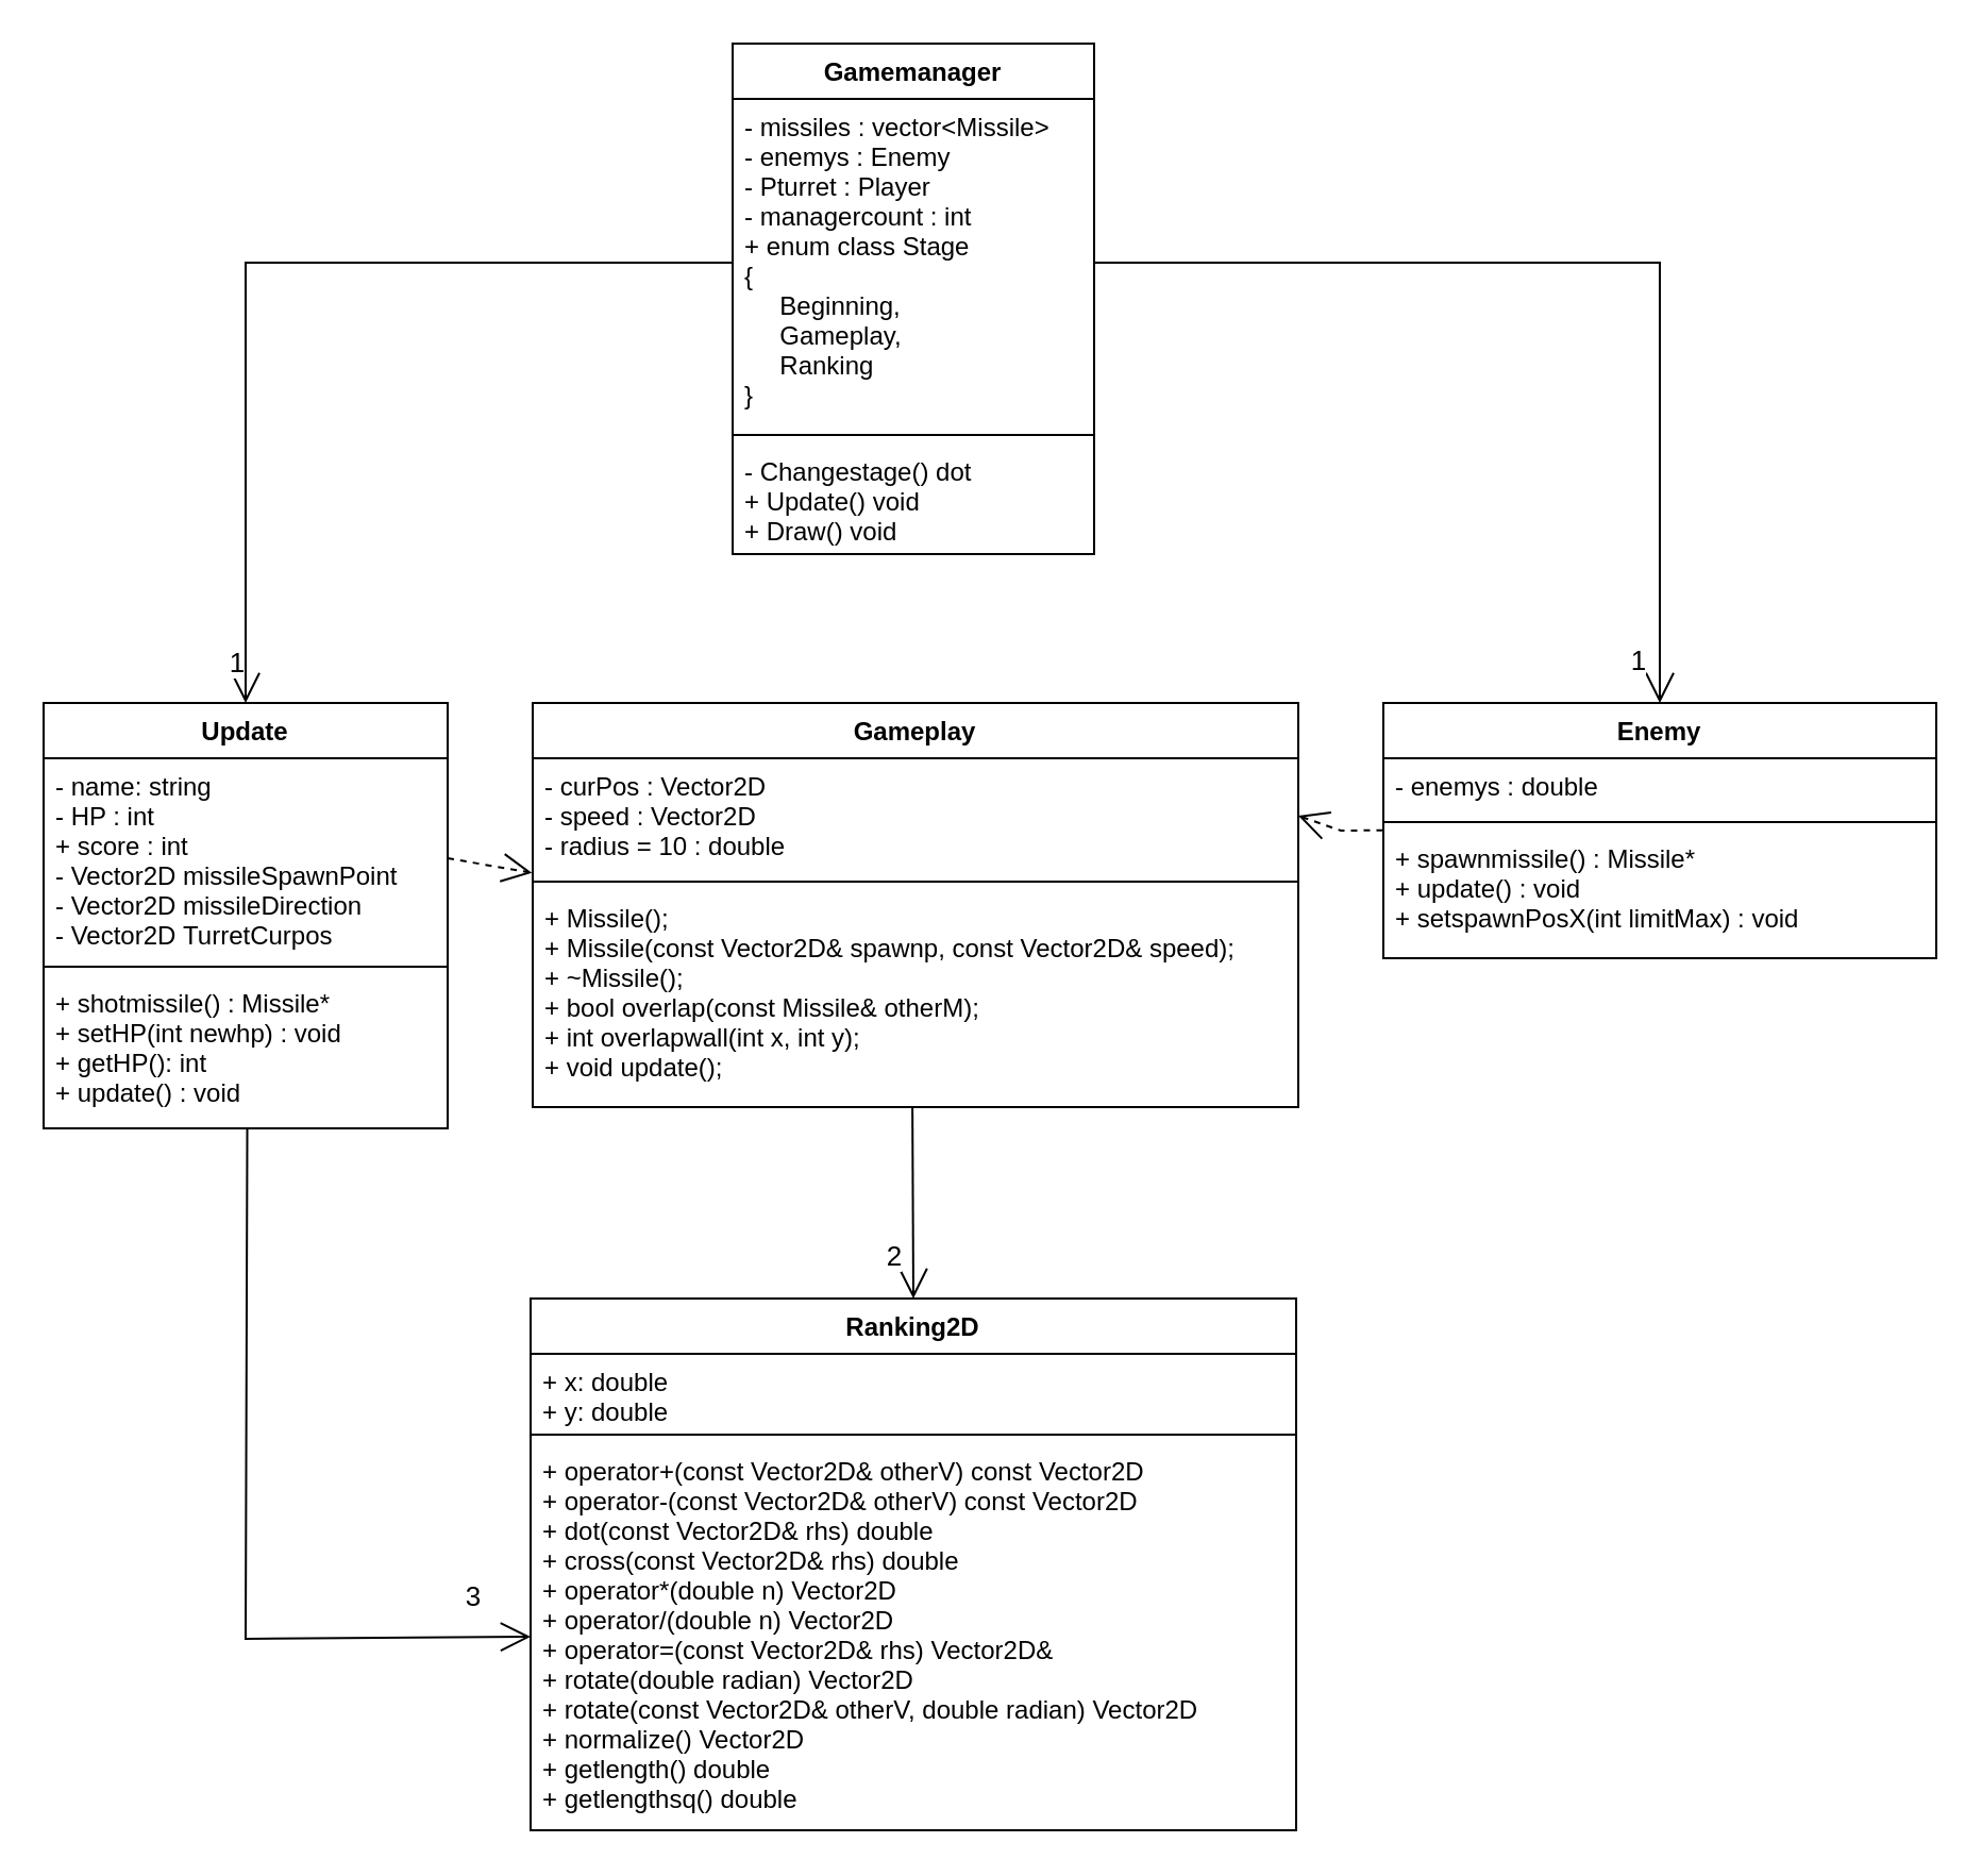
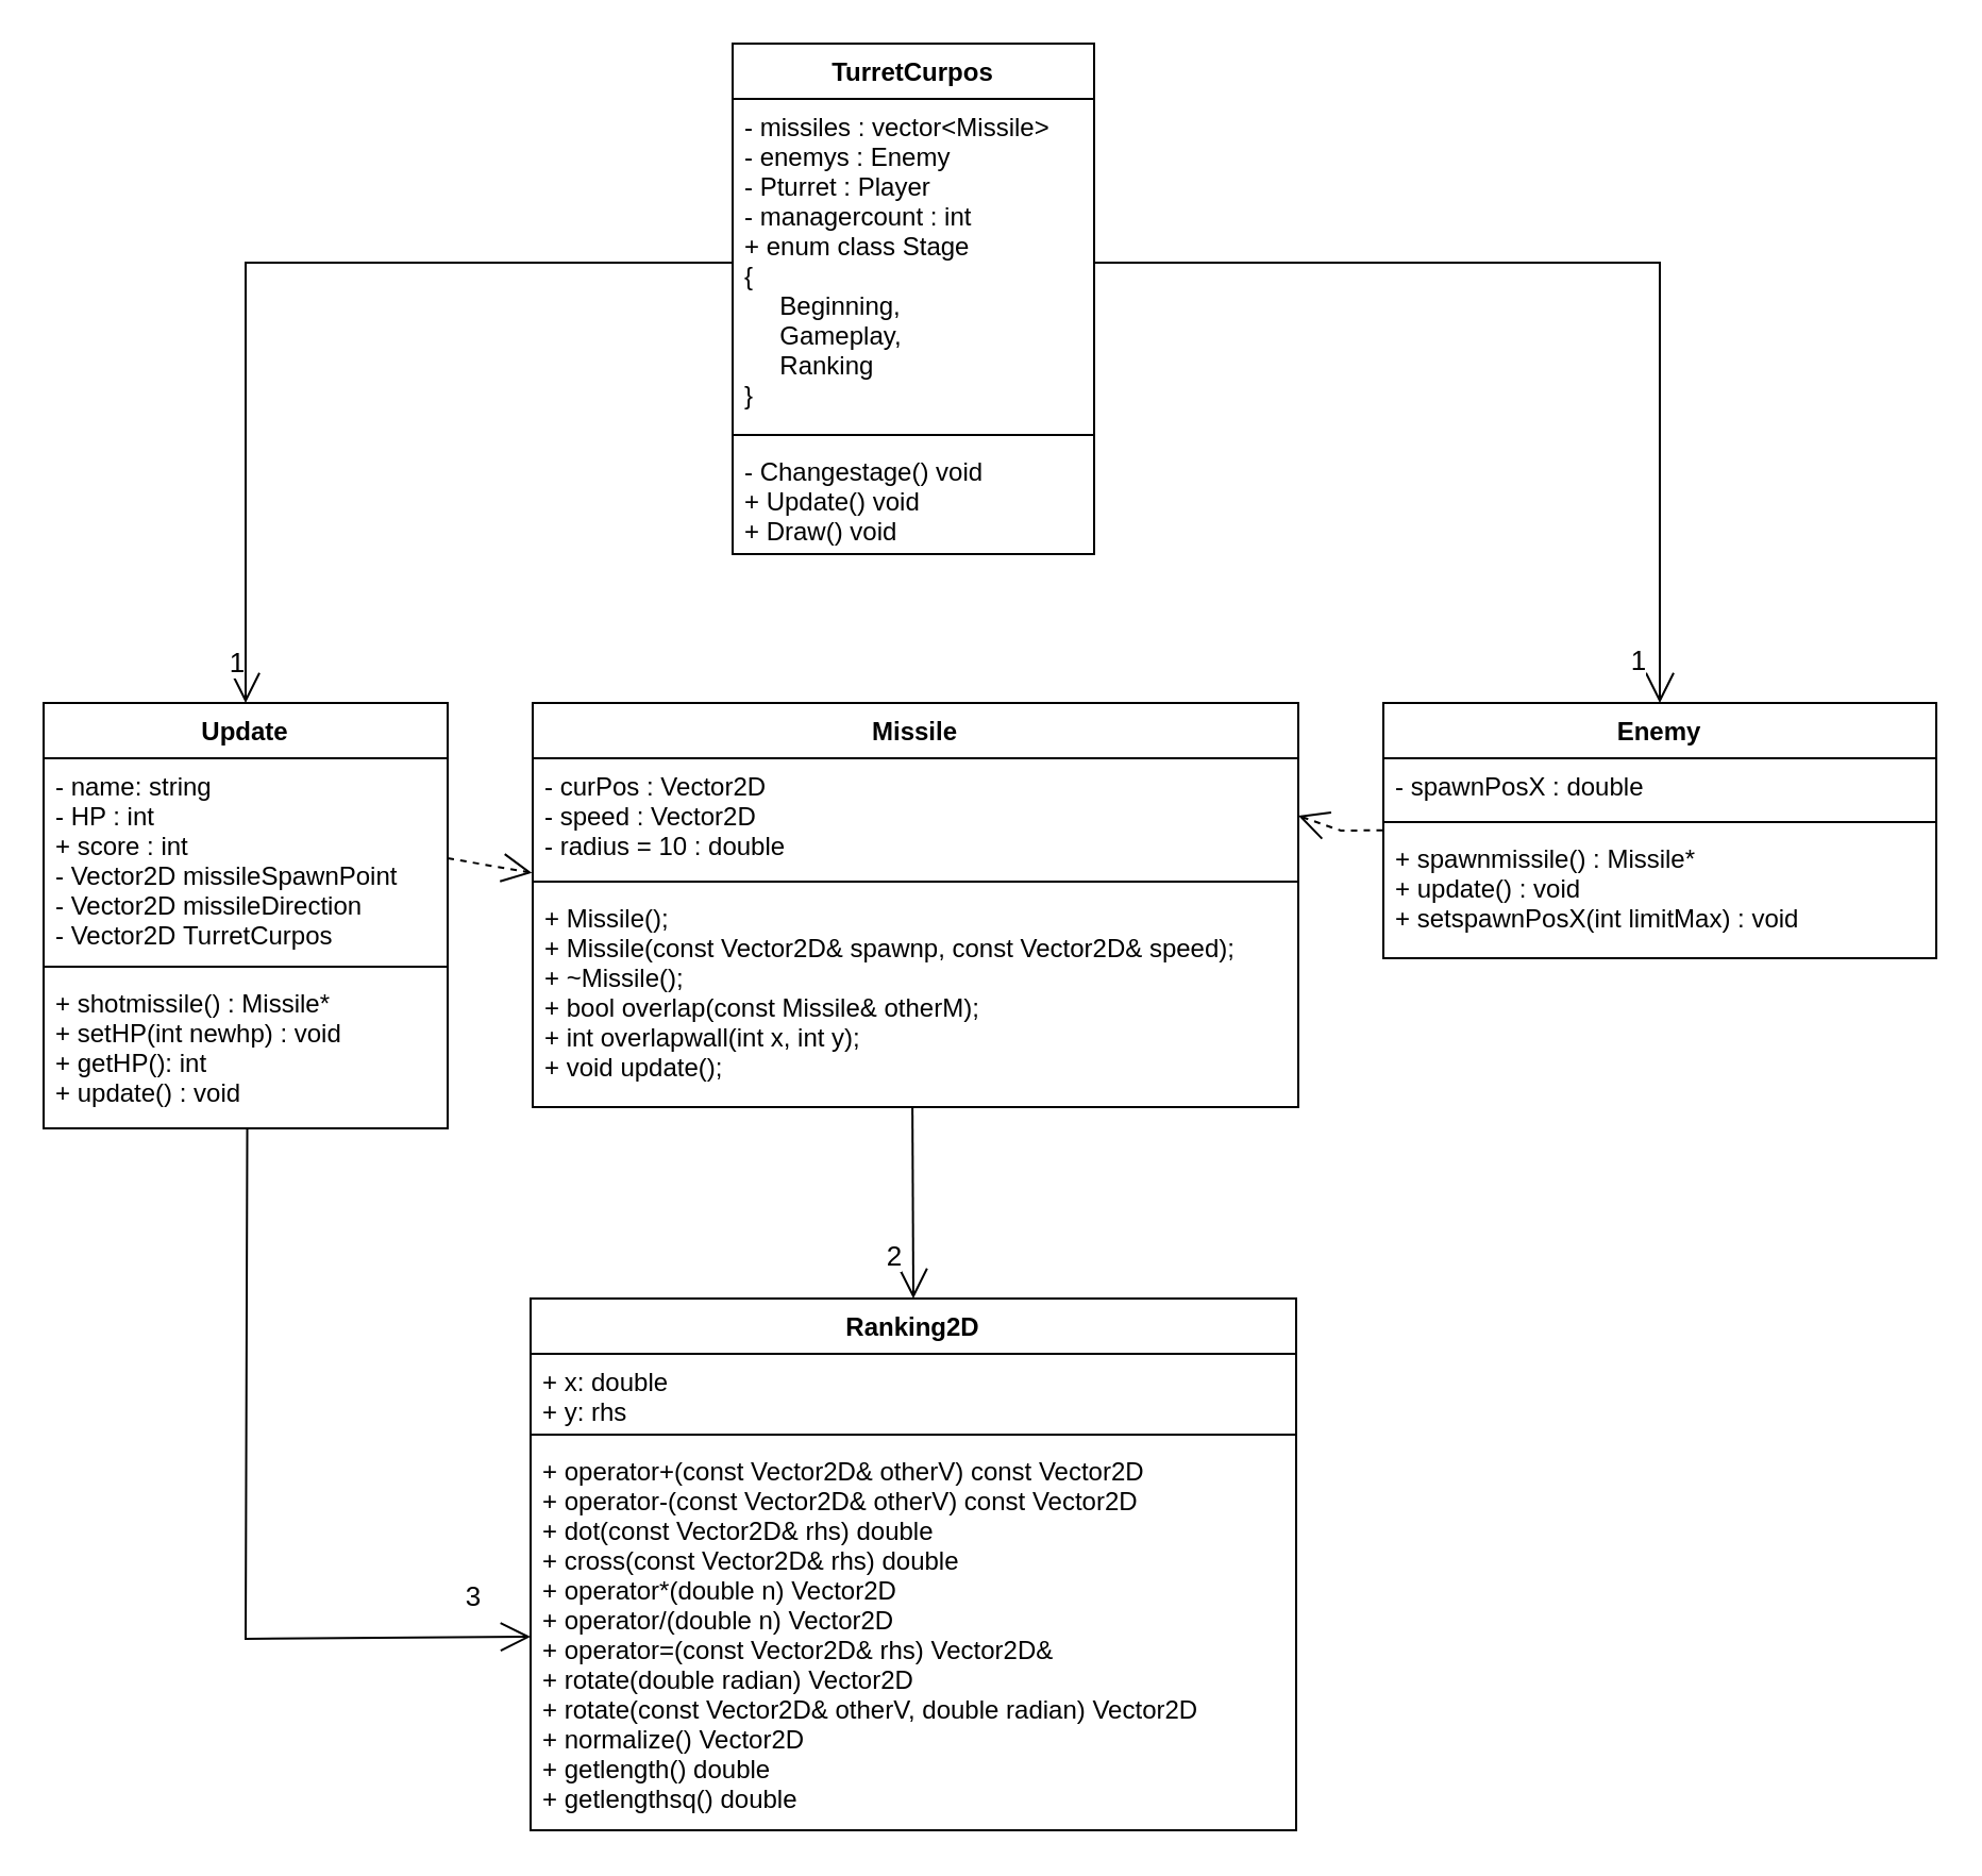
- <mxCell id="2" value="Gamemanager" style="swimlane;fontStyle=1;align=center;verticalAlign=top;childLayout=stackLayout;horizontal=1;startSize=26;horizontalStack=0;resizeParent=1;resizeParentMax=0;resizeLast=0;collapsible=1;marginBottom=0;" vertex="1" parent="1"><mxGeometry x="344" y="20" width="170" height="240" as="geometry" /></mxCell>
+ <mxCell id="2" value="TurretCurpos" style="swimlane;fontStyle=1;align=center;verticalAlign=top;childLayout=stackLayout;horizontal=1;startSize=26;horizontalStack=0;resizeParent=1;resizeParentMax=0;resizeLast=0;collapsible=1;marginBottom=0;" vertex="1" parent="1"><mxGeometry x="344" y="20" width="170" height="240" as="geometry" /></mxCell>
- <mxCell id="5" value="- Changestage() dot&#10;+ Update() void&#10;+ Draw() void" style="text;strokeColor=none;fillColor=none;align=left;verticalAlign=top;spacingLeft=4;spacingRight=4;overflow=hidden;rotatable=0;points=[[0,0.5],[1,0.5]];portConstraint=eastwest;" vertex="1" parent="2"><mxGeometry y="188" width="170" height="52" as="geometry" /></mxCell>
+ <mxCell id="5" value="- Changestage() void&#10;+ Update() void&#10;+ Draw() void" style="text;strokeColor=none;fillColor=none;align=left;verticalAlign=top;spacingLeft=4;spacingRight=4;overflow=hidden;rotatable=0;points=[[0,0.5],[1,0.5]];portConstraint=eastwest;" vertex="1" parent="2"><mxGeometry y="188" width="170" height="52" as="geometry" /></mxCell>
- <mxCell id="10" value="Gameplay" style="swimlane;fontStyle=1;align=center;verticalAlign=top;childLayout=stackLayout;horizontal=1;startSize=26;horizontalStack=0;resizeParent=1;resizeParentMax=0;resizeLast=0;collapsible=1;marginBottom=0;" vertex="1" parent="1"><mxGeometry x="250" y="330" width="360" height="190" as="geometry" /></mxCell>
+ <mxCell id="10" value="Missile" style="swimlane;fontStyle=1;align=center;verticalAlign=top;childLayout=stackLayout;horizontal=1;startSize=26;horizontalStack=0;resizeParent=1;resizeParentMax=0;resizeLast=0;collapsible=1;marginBottom=0;" vertex="1" parent="1"><mxGeometry x="250" y="330" width="360" height="190" as="geometry" /></mxCell>
- <mxCell id="15" value="- enemys : double " style="text;strokeColor=none;fillColor=none;align=left;verticalAlign=top;spacingLeft=4;spacingRight=4;overflow=hidden;rotatable=0;points=[[0,0.5],[1,0.5]];portConstraint=eastwest;" vertex="1" parent="14"><mxGeometry y="26" width="260" height="26" as="geometry" /></mxCell>
+ <mxCell id="15" value="- spawnPosX : double " style="text;strokeColor=none;fillColor=none;align=left;verticalAlign=top;spacingLeft=4;spacingRight=4;overflow=hidden;rotatable=0;points=[[0,0.5],[1,0.5]];portConstraint=eastwest;" vertex="1" parent="14"><mxGeometry y="26" width="260" height="26" as="geometry" /></mxCell>
- <mxCell id="7" value="+ x: double&#10;+ y: double&#10;" style="text;strokeColor=none;fillColor=none;align=left;verticalAlign=top;spacingLeft=4;spacingRight=4;overflow=hidden;rotatable=0;points=[[0,0.5],[1,0.5]];portConstraint=eastwest;" vertex="1" parent="6"><mxGeometry y="26" width="360" height="34" as="geometry" /></mxCell>
+ <mxCell id="7" value="+ x: double&#10;+ y: rhs&#10;" style="text;strokeColor=none;fillColor=none;align=left;verticalAlign=top;spacingLeft=4;spacingRight=4;overflow=hidden;rotatable=0;points=[[0,0.5],[1,0.5]];portConstraint=eastwest;" vertex="1" parent="6"><mxGeometry y="26" width="360" height="34" as="geometry" /></mxCell>
